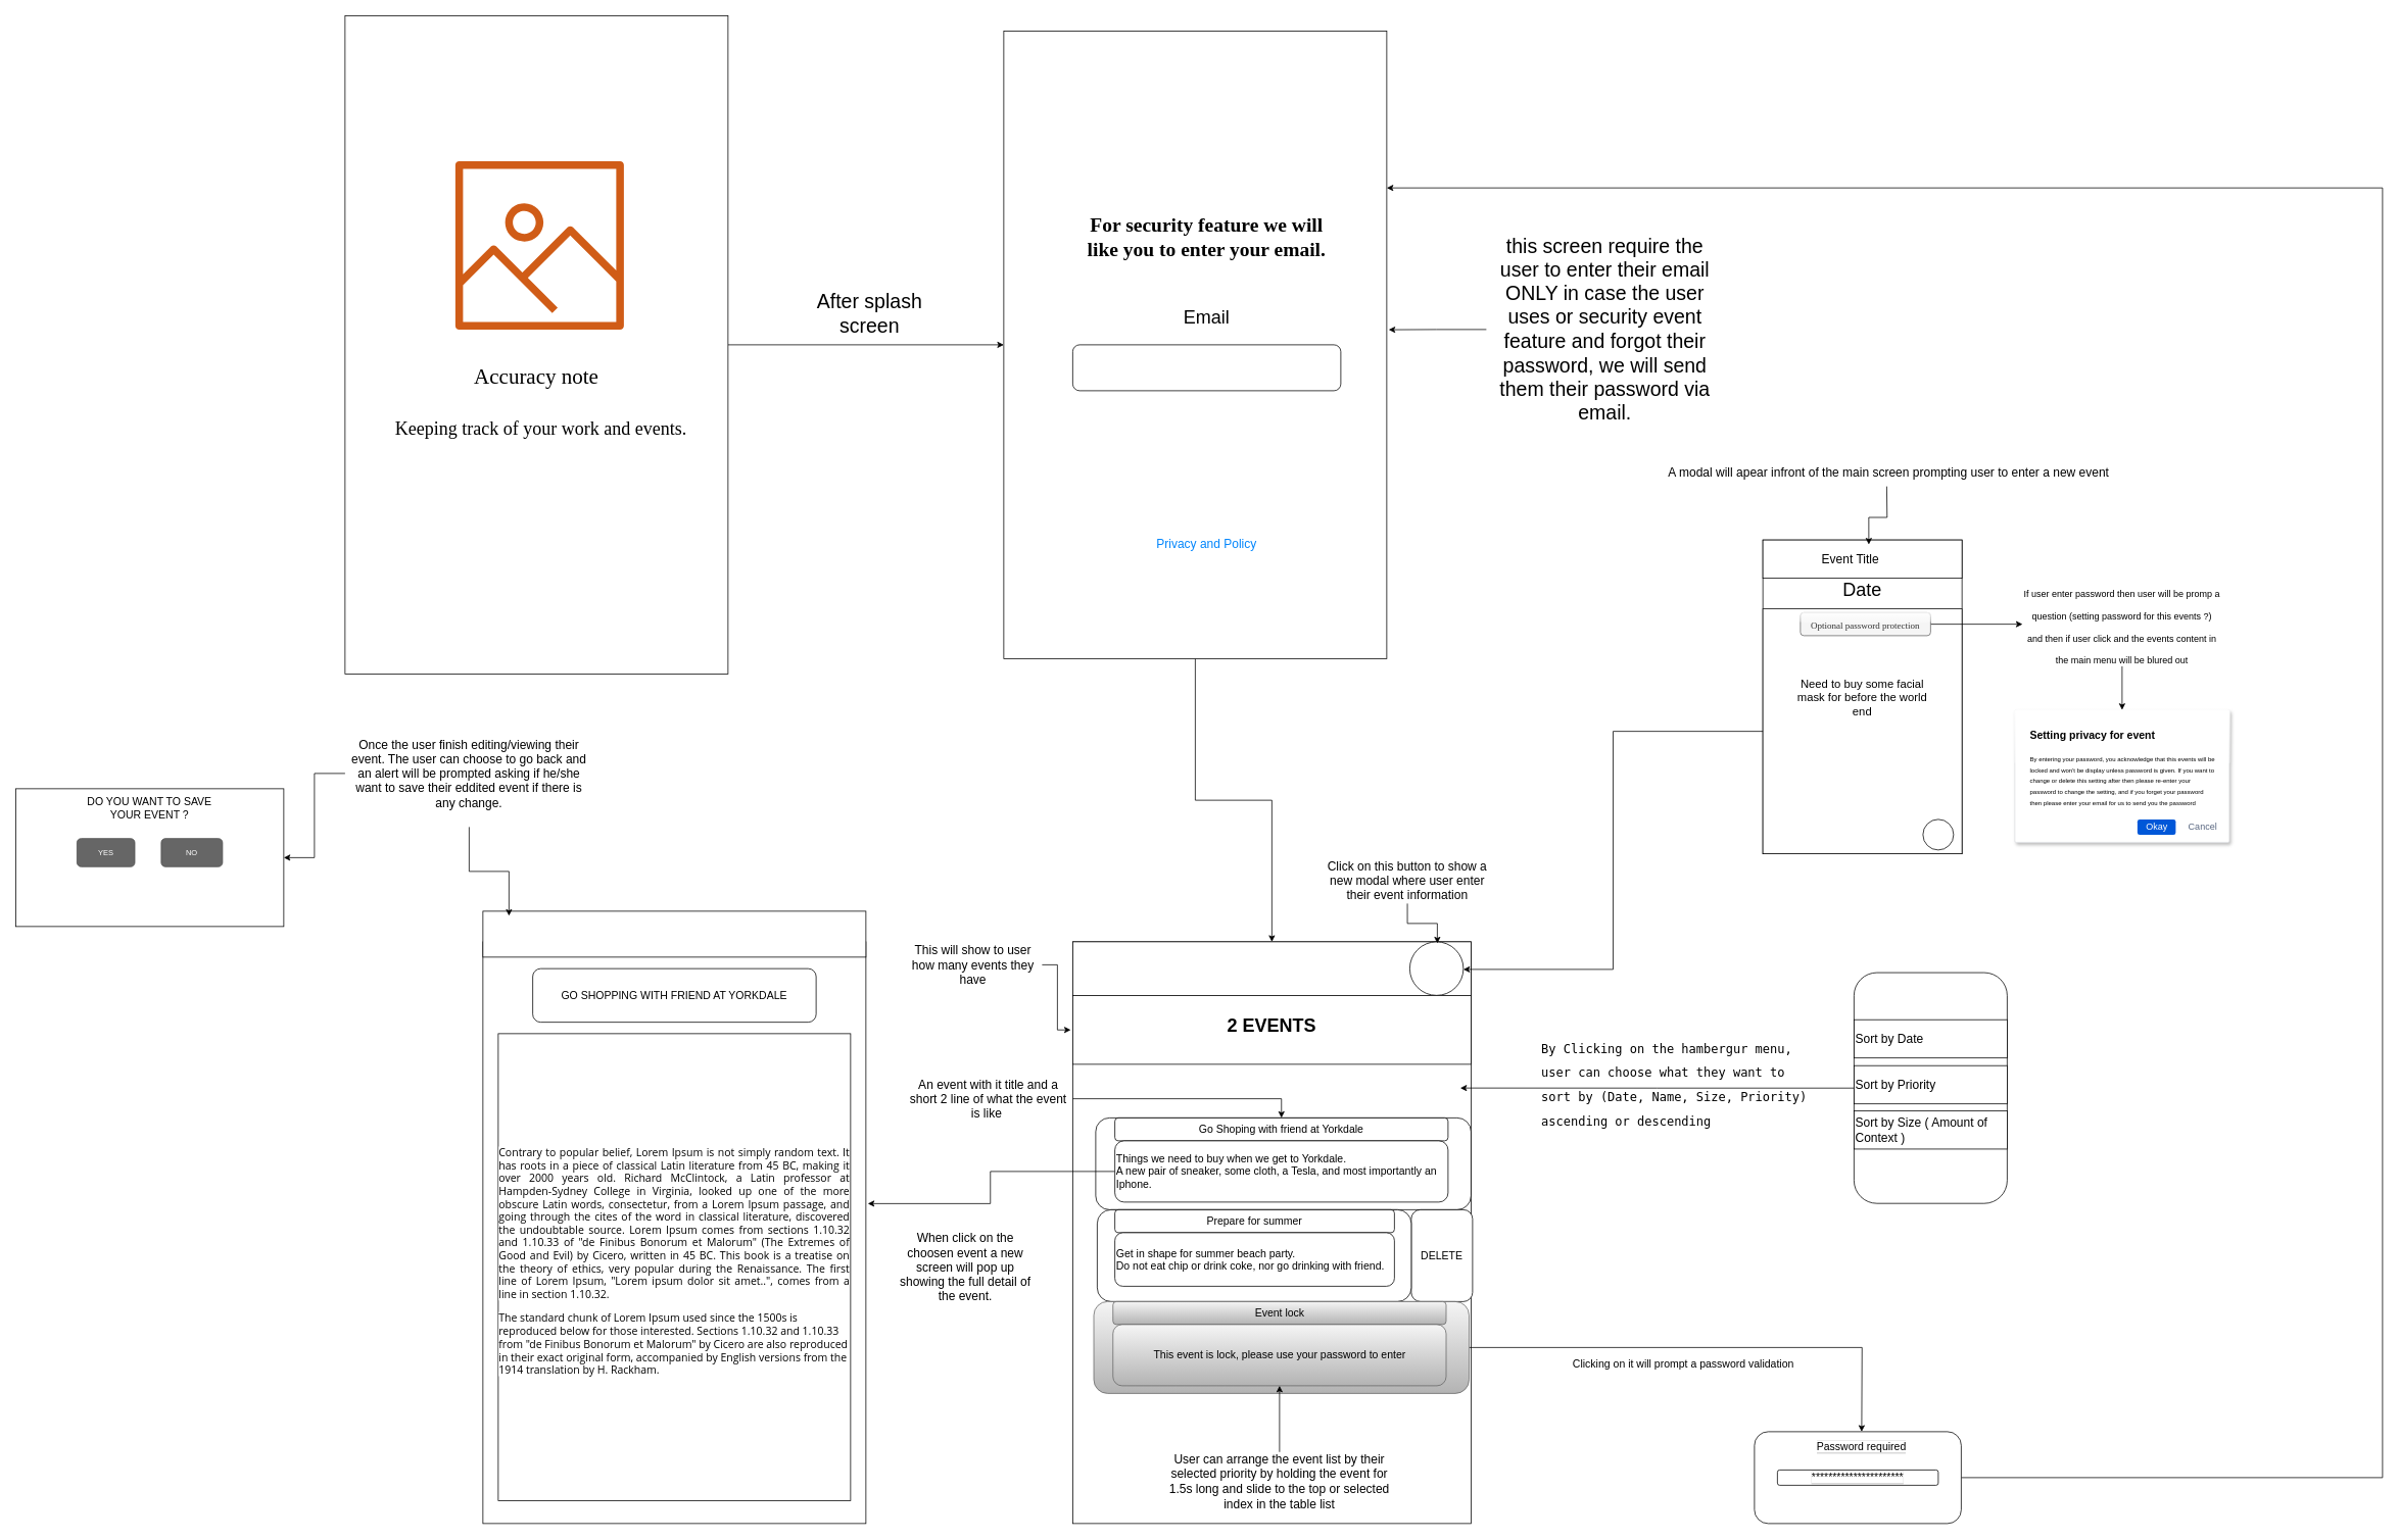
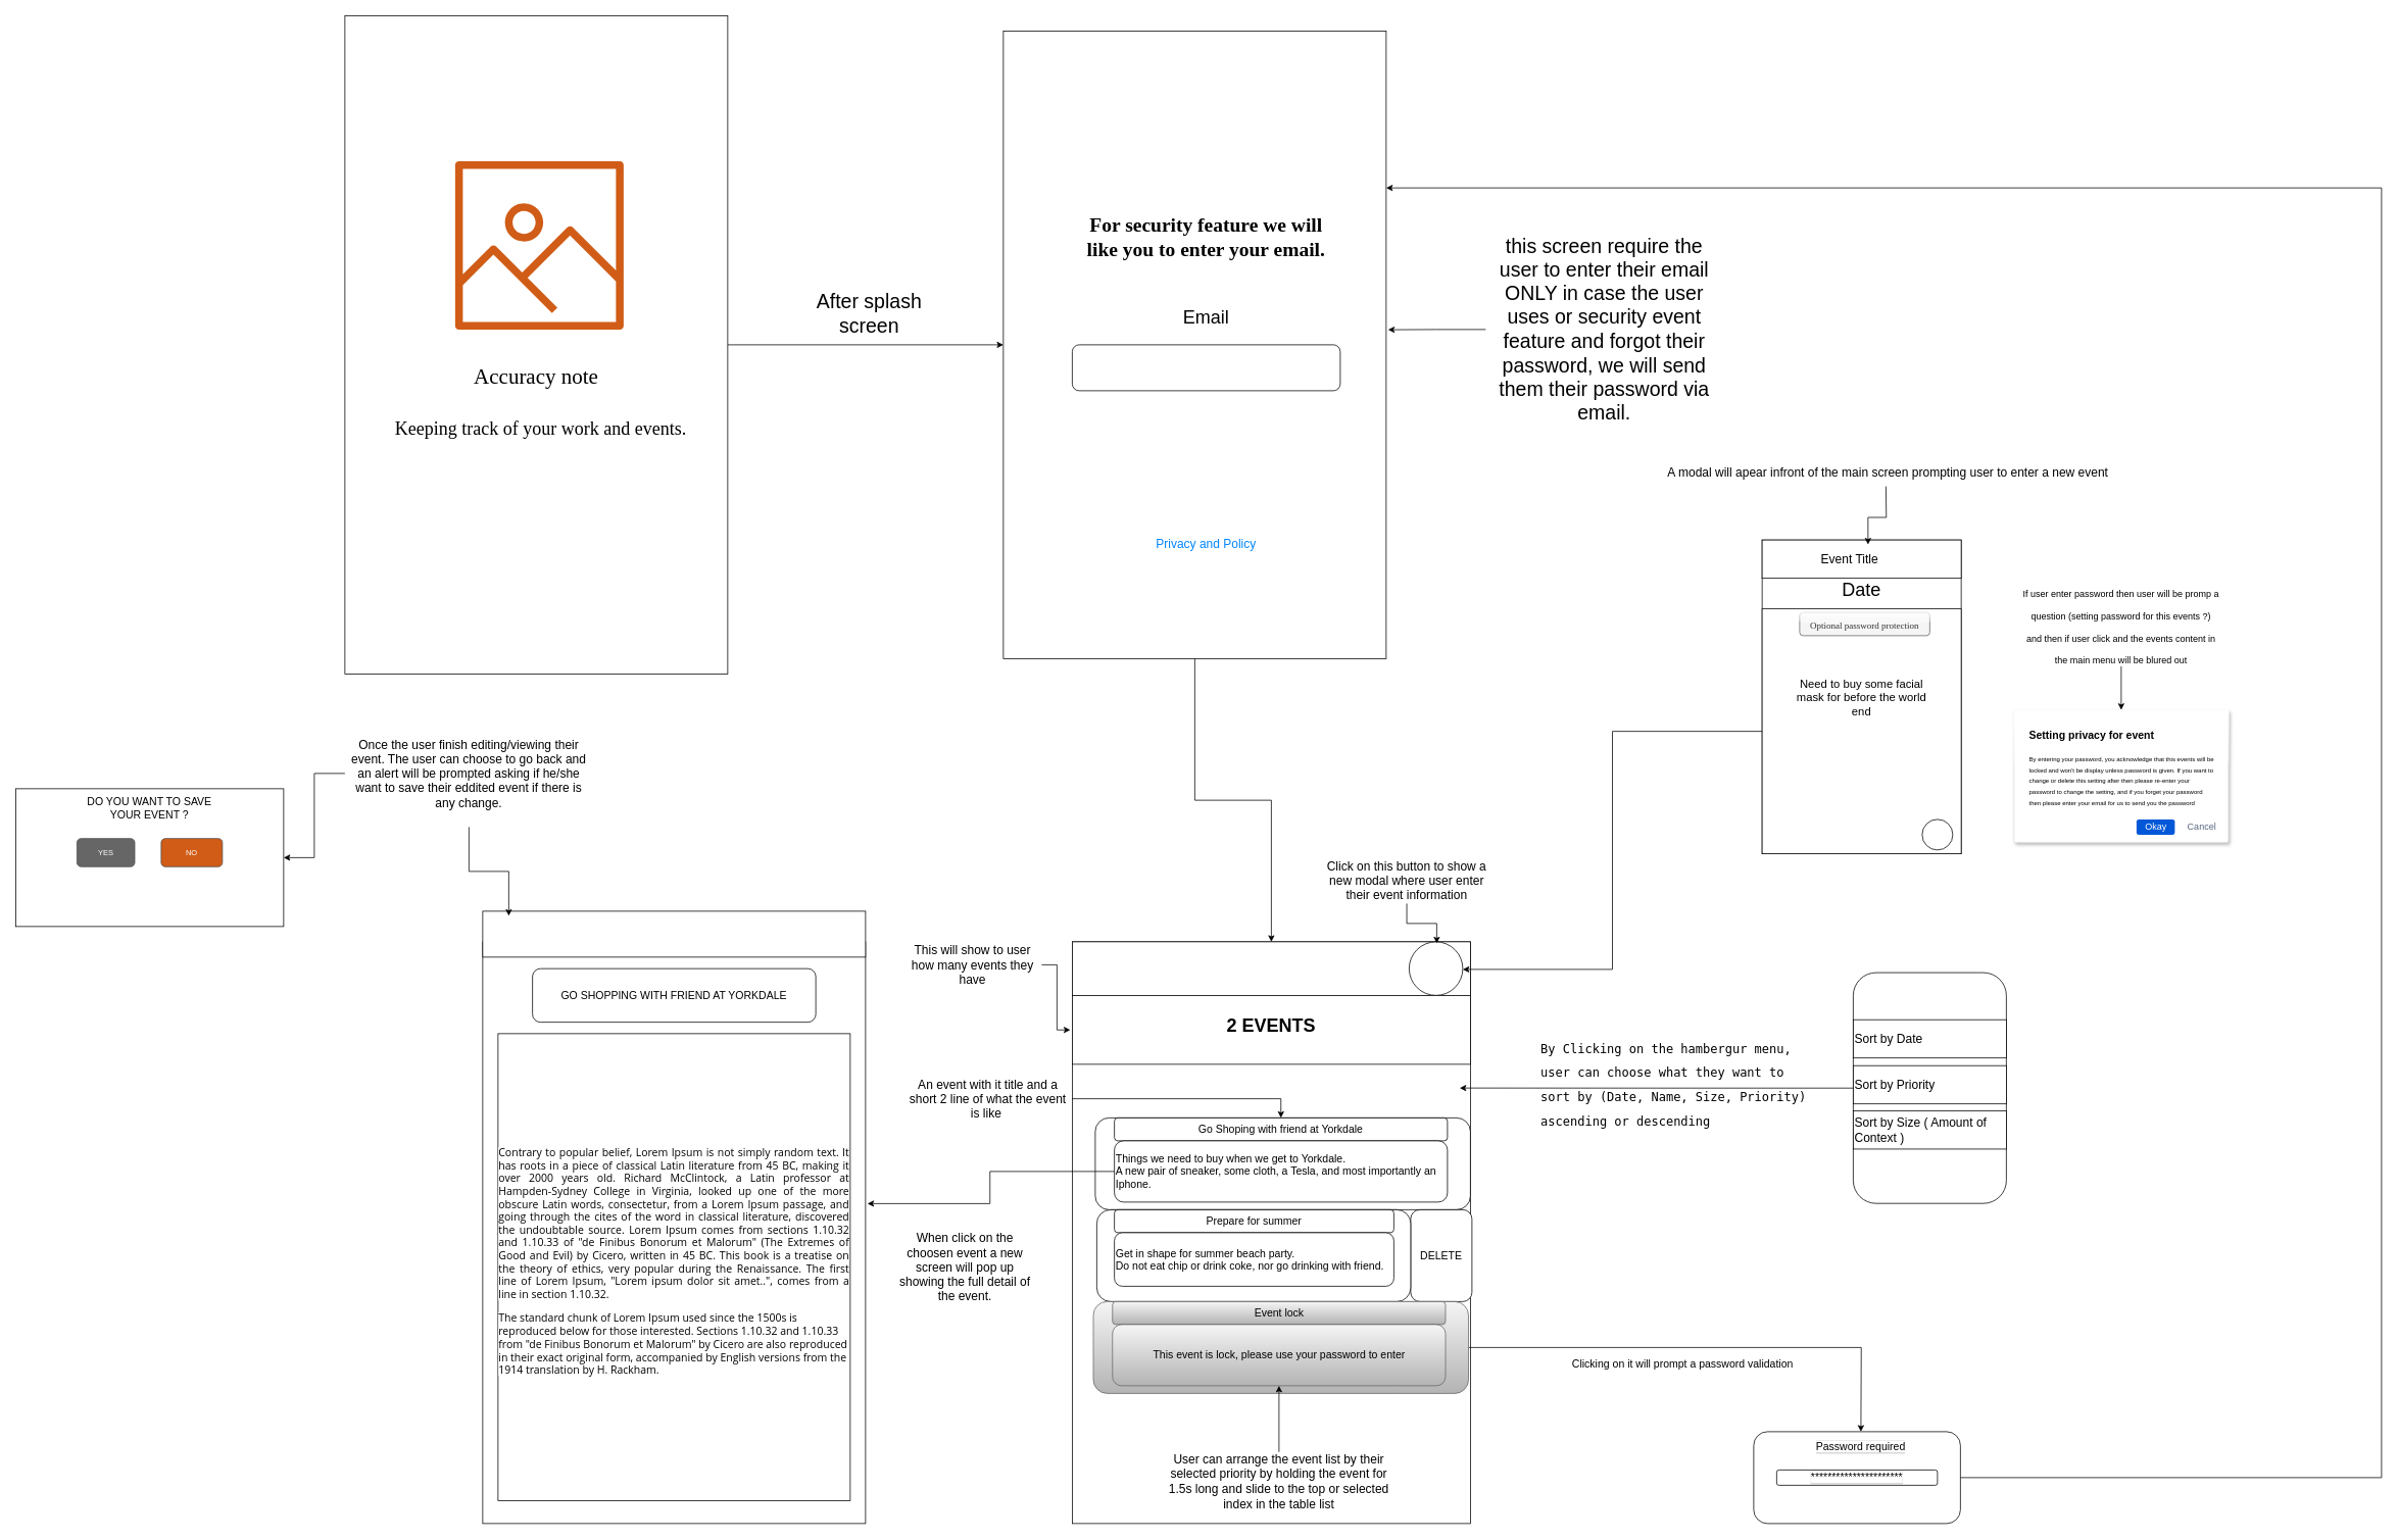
- <mxCell id="59" style="edgeStyle=orthogonalEdgeStyle;rounded=0;orthogonalLoop=1;jettySize=auto;html=1;entryX=0;entryY=0.5;entryDx=0;entryDy=0;fontSize=26;" edge="1" parent="1" source="60" target="62"><mxGeometry relative="1" as="geometry" /></mxCell>
- <mxCell id="42" value="NO" style="rounded=1;html=1;shadow=0;dashed=0;whiteSpace=wrap;fontSize=10;fillColor=#666666;align=center;strokeColor=#4D4D4D;fontColor=#ffffff;" parent="1" vertex="1"><mxGeometry x="210" y="1095" width="80" height="36.88" as="geometry" /></mxCell>
+ <mxCell id="42" value="NO" style="rounded=1;html=1;shadow=0;dashed=0;whiteSpace=wrap;fontSize=10;fillColor=#d05c17;align=center;strokeColor=#4D4D4D;fontColor=#ffffff;" parent="1" vertex="1"><mxGeometry x="210" y="1095" width="80" height="36.88" as="geometry" /></mxCell>
